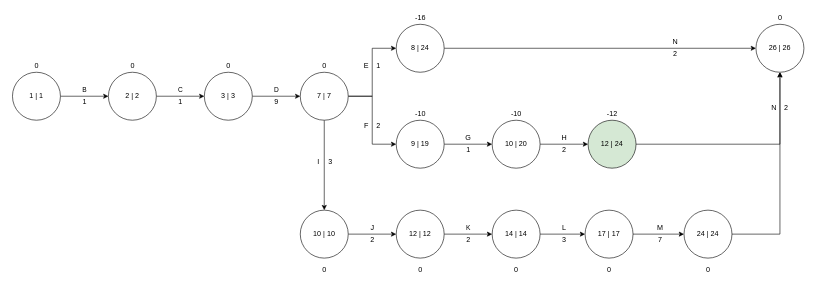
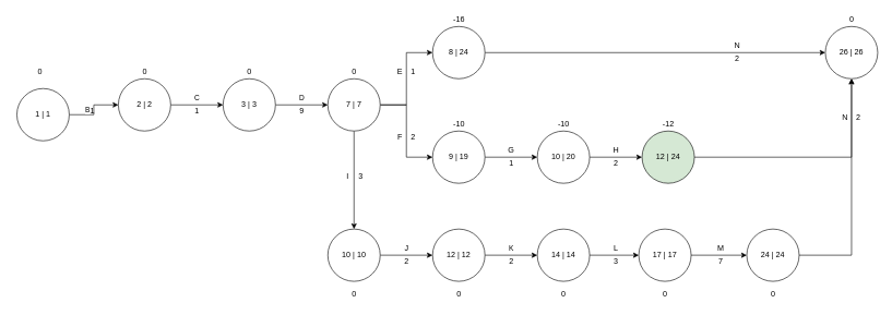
- <mxCell id="3" value="1 | 1" style="ellipse;whiteSpace=wrap;html=1;aspect=fixed;" parent="1" vertex="1"><mxGeometry x="20" y="120" width="80" height="80" as="geometry" /></mxCell>
+ <mxCell id="3" value="1 | 1" style="ellipse;whiteSpace=wrap;html=1;aspect=fixed;" parent="1" vertex="1"><mxGeometry x="25" y="135" width="80" height="80" as="geometry" /></mxCell>
